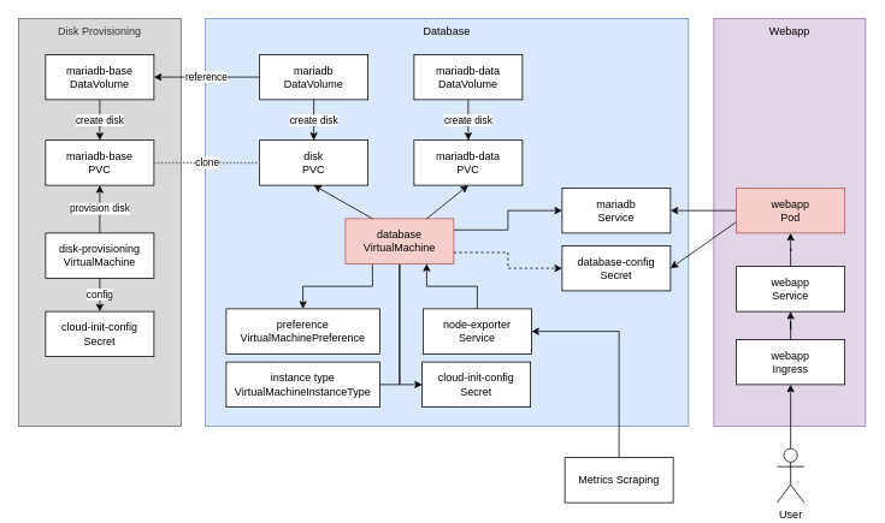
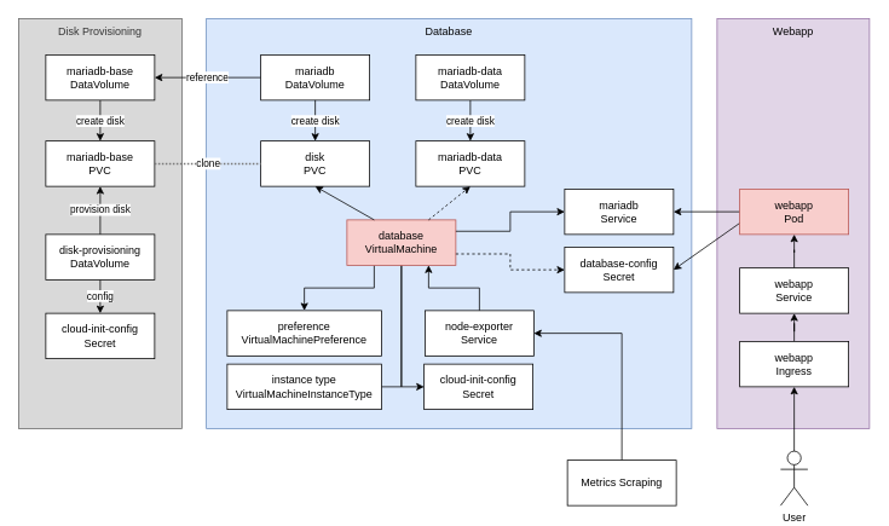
- <mxCell id="18" value="" style="endArrow=classic;html=1;rounded=0;entryX=0.5;entryY=1;entryDx=0;entryDy=0;exitX=0.75;exitY=0;exitDx=0;exitDy=0;" parent="1" source="12" target="16" edge="1"><mxGeometry width="50" height="50" relative="1" as="geometry"><mxPoint x="618" y="222" as="sourcePoint" /><mxPoint x="568" y="132" as="targetPoint" /></mxGeometry></mxCell>
+ <mxCell id="18" value="" style="endArrow=classic;html=1;rounded=0;entryX=0.5;entryY=1;entryDx=0;entryDy=0;exitX=0.75;exitY=0;exitDx=0;exitDy=0;dashed=1;" parent="1" source="12" target="16" edge="1"><mxGeometry width="50" height="50" relative="1" as="geometry"><mxPoint x="618" y="222" as="sourcePoint" /><mxPoint x="568" y="132" as="targetPoint" /></mxGeometry></mxCell>
- <mxCell id="7" value="disk-provisioning&lt;br&gt;VirtualMachine" style="rounded=0;whiteSpace=wrap;html=1;" parent="1" vertex="1"><mxGeometry x="50" y="258" width="120" height="50" as="geometry" /></mxCell>
+ <mxCell id="7" value="disk-provisioning&lt;br&gt;DataVolume" style="rounded=0;whiteSpace=wrap;html=1;" parent="1" vertex="1"><mxGeometry x="50" y="258" width="120" height="50" as="geometry" /></mxCell>
